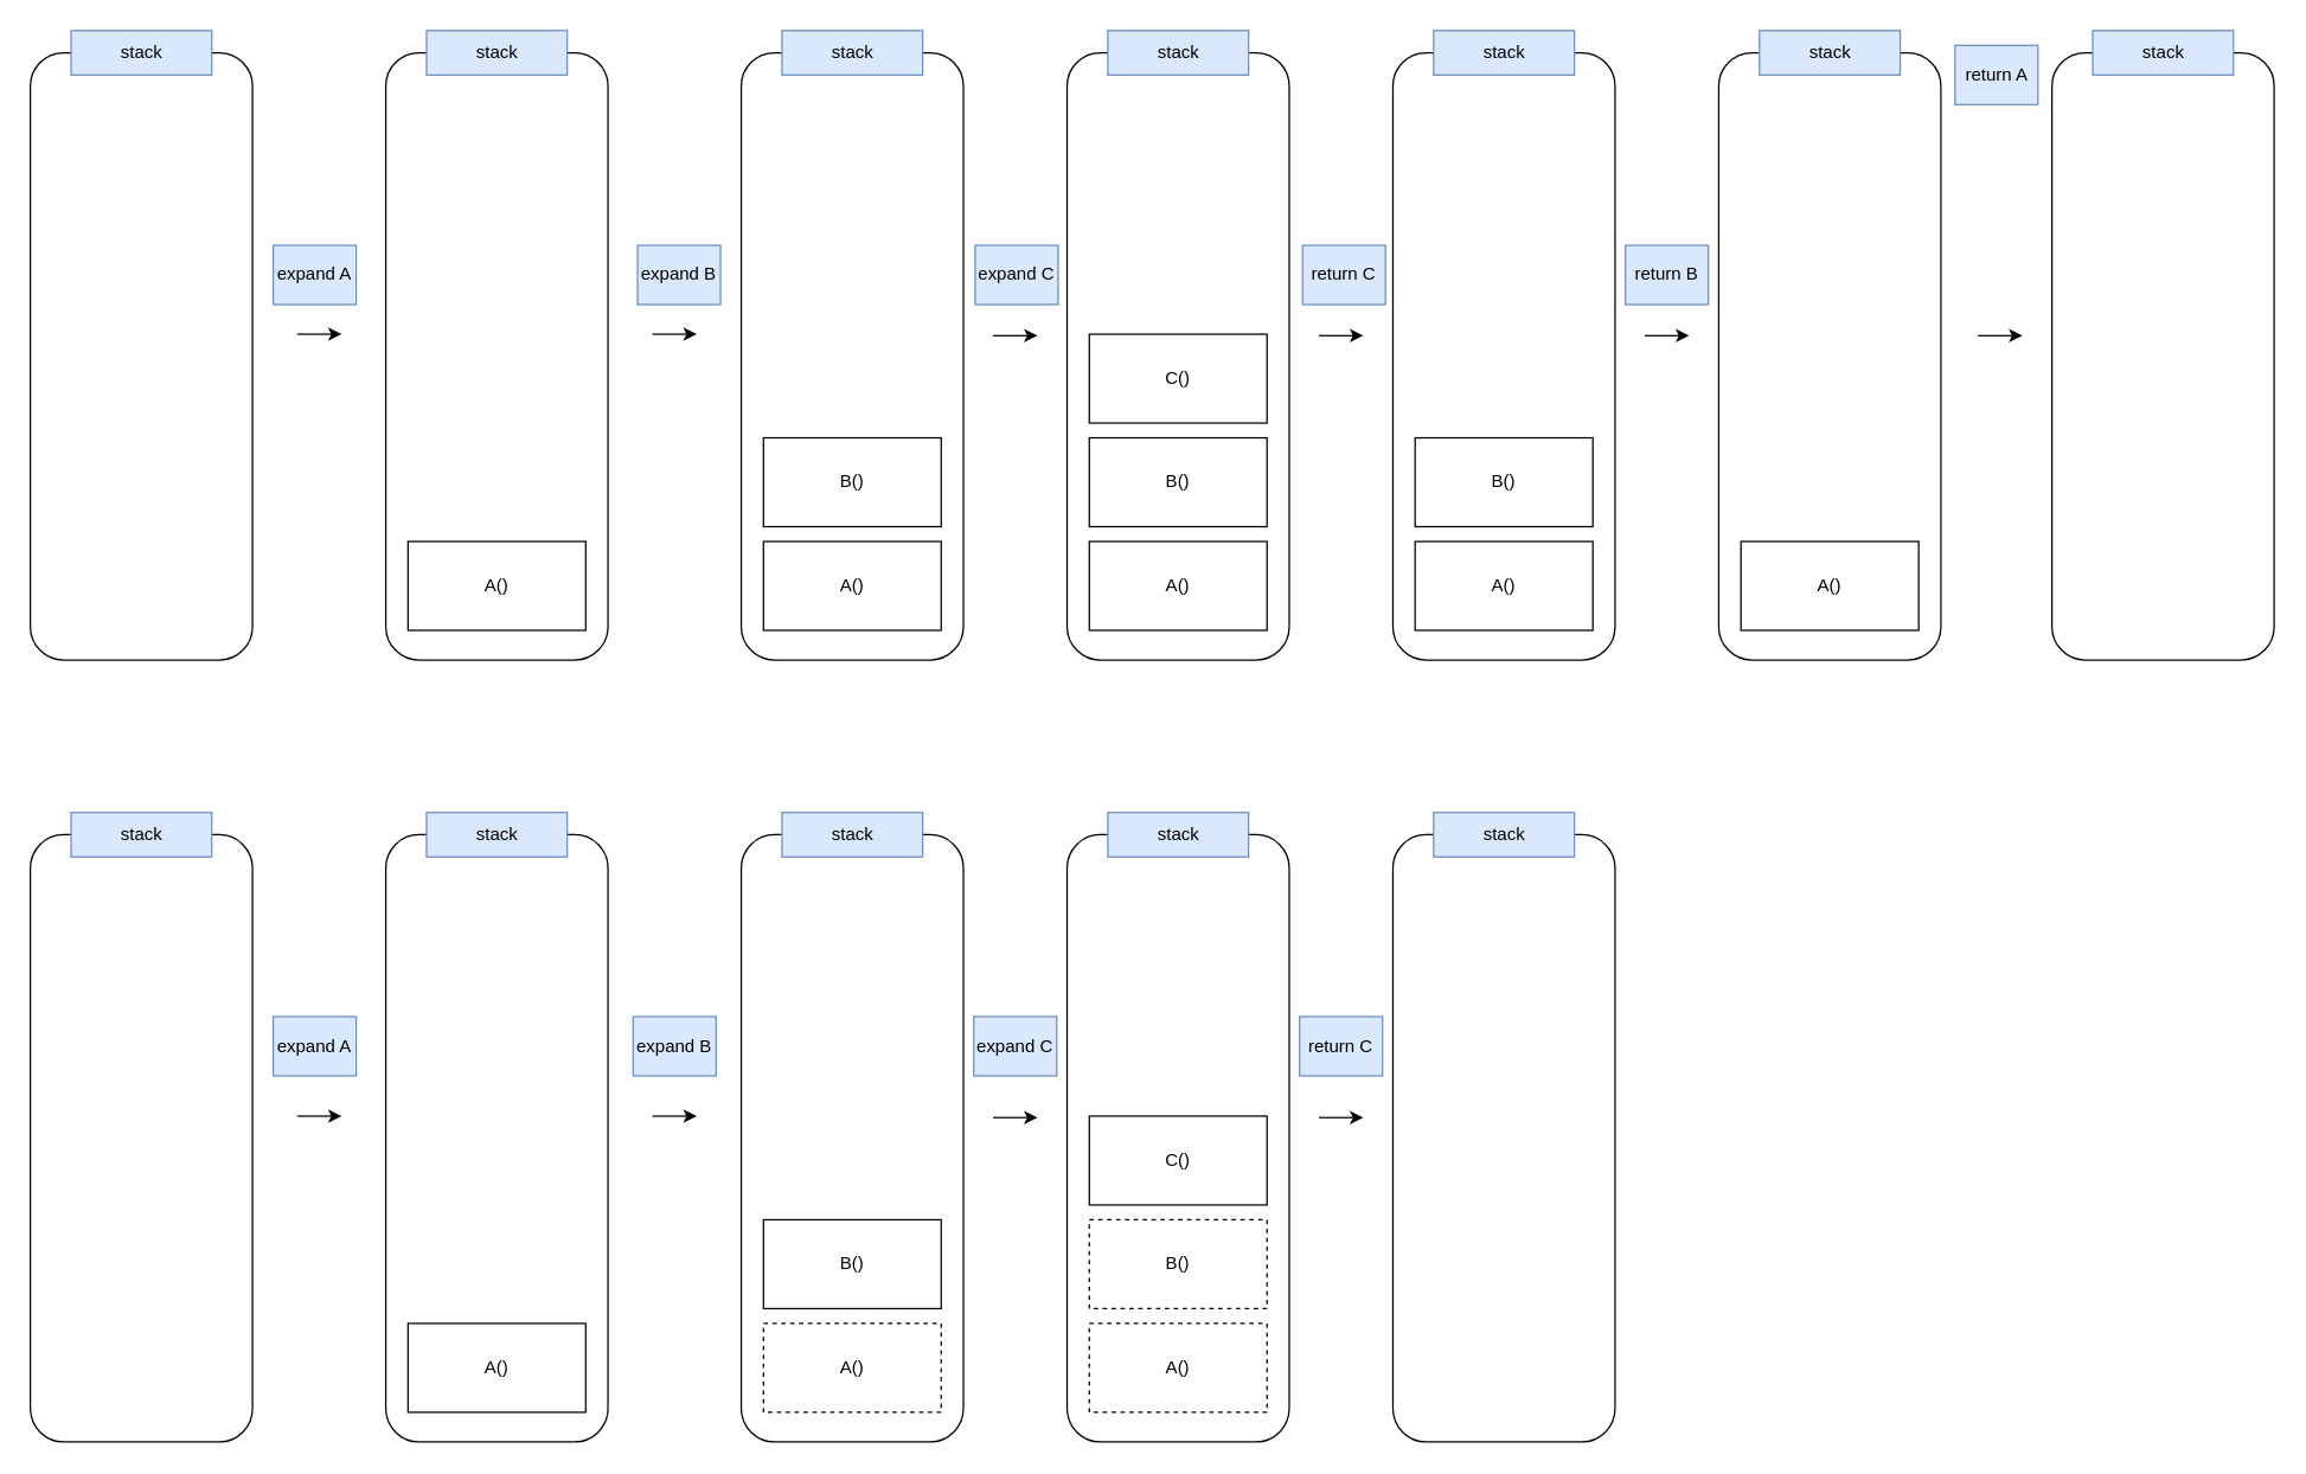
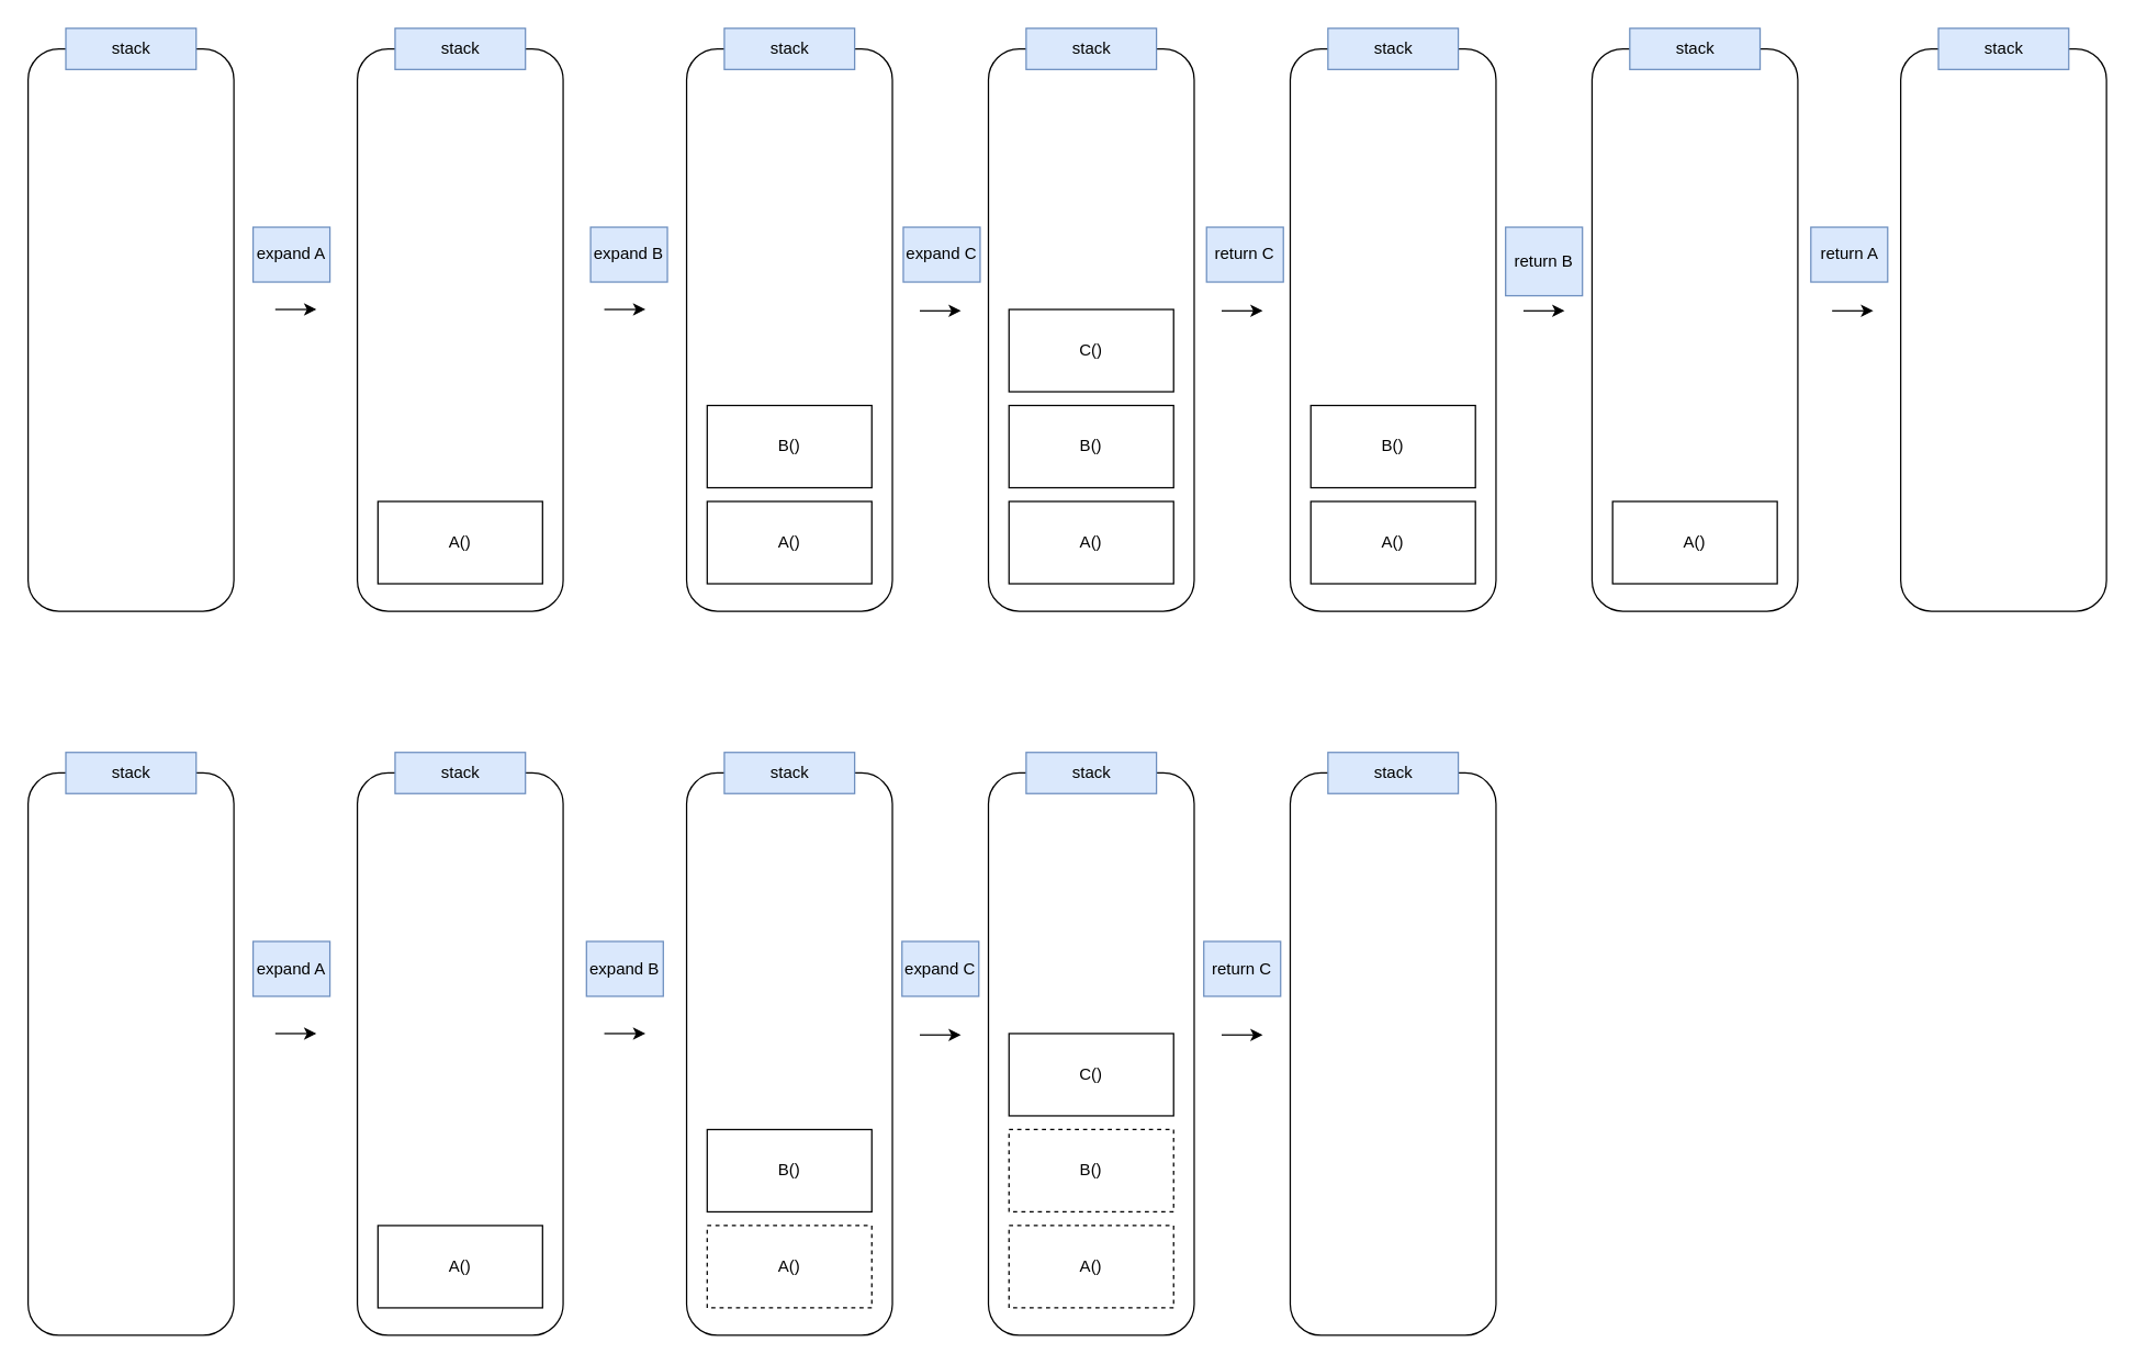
- <mxCell id="56" value="return A" style="rounded=0;whiteSpace=wrap;html=1;fillColor=#dae8fc;strokeColor=#6c8ebf;" vertex="1" parent="1"><mxGeometry x="1319.5" y="30" width="56" height="40" as="geometry" /></mxCell>
+ <mxCell id="56" value="return A" style="rounded=0;whiteSpace=wrap;html=1;fillColor=#dae8fc;strokeColor=#6c8ebf;" vertex="1" parent="1"><mxGeometry x="1319.5" y="165" width="56" height="40" as="geometry" /></mxCell>
- <mxCell id="55" value="return B" style="rounded=0;whiteSpace=wrap;html=1;fillColor=#dae8fc;strokeColor=#6c8ebf;" vertex="1" parent="1"><mxGeometry x="1097" y="165" width="56" height="40" as="geometry" /></mxCell>
+ <mxCell id="55" value="return B" style="rounded=0;whiteSpace=wrap;html=1;fillColor=#dae8fc;strokeColor=#6c8ebf;" vertex="1" parent="1"><mxGeometry x="1097" y="165" width="56" height="50" as="geometry" /></mxCell>
